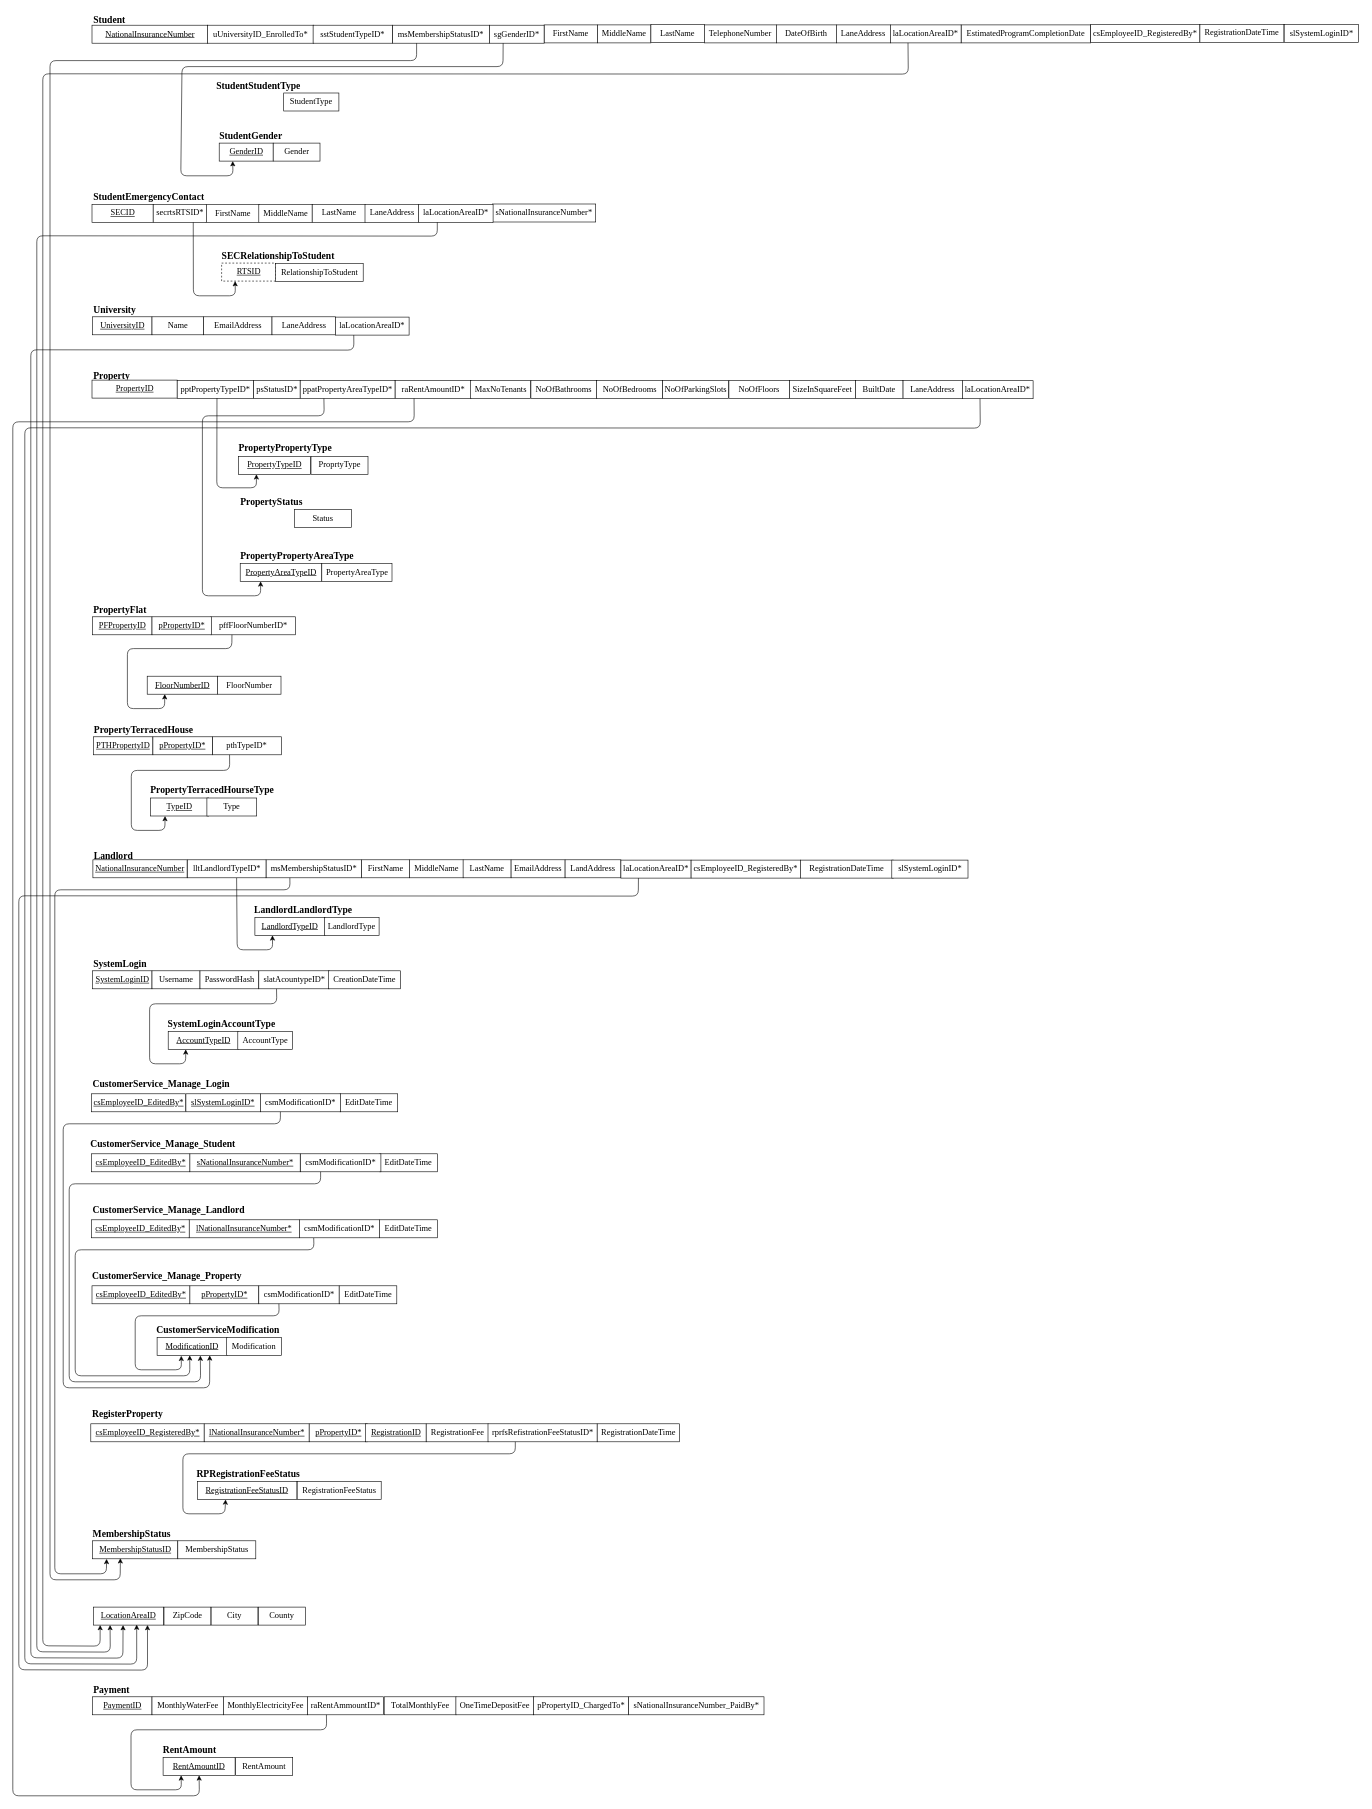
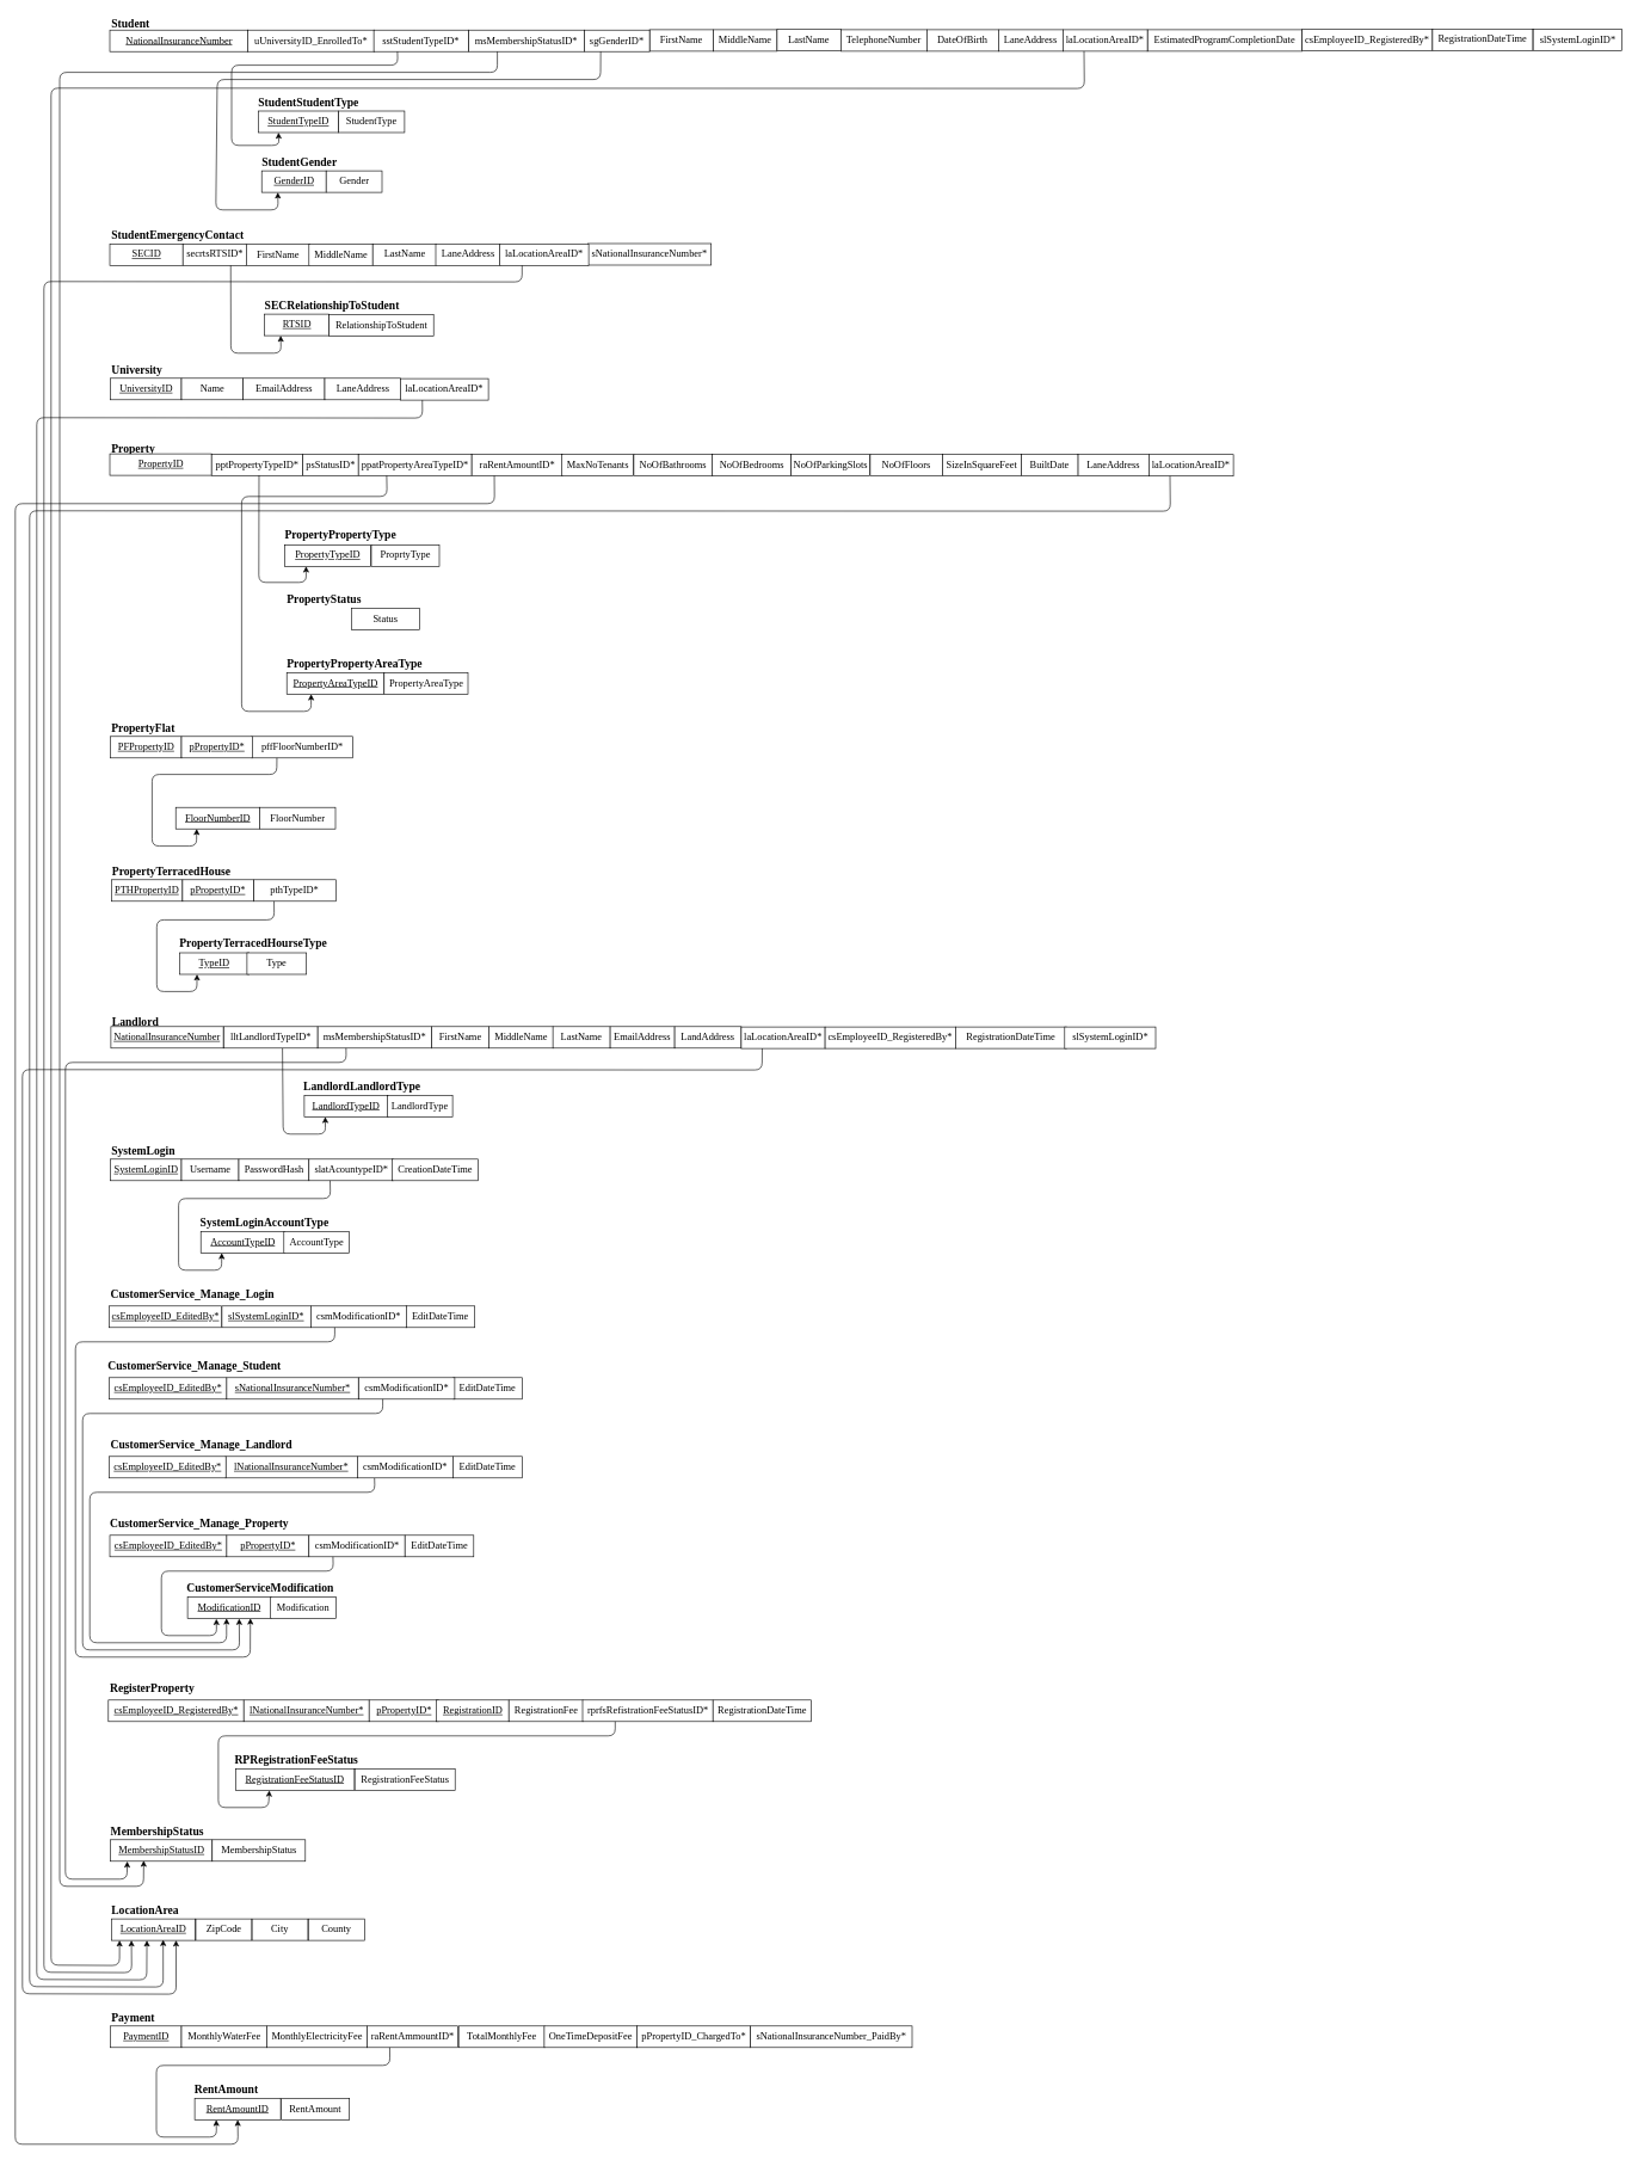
+ <mxCell id="21" value="" style="endArrow=classic;html=1;entryX=0.25;entryY=1;entryDx=0;entryDy=0;exitX=0.25;exitY=1;exitDx=0;exitDy=0;" parent="1" source="16" target="19" edge="1"><mxGeometry width="50" height="50" relative="1" as="geometry"><mxPoint x="342.5" y="210.5" as="sourcePoint" /><mxPoint x="402.5" y="200.5" as="targetPoint" /><Array as="points"><mxPoint x="554.5" y="90.5" /><mxPoint x="322.5" y="90.5" /><mxPoint x="322.5" y="202.5" /><mxPoint x="388.5" y="202.5" /></Array></mxGeometry></mxCell>
+ <mxCell id="19" value="&lt;u&gt;StudentTypeID&lt;/u&gt;" style="rounded=0;whiteSpace=wrap;html=1;fontSize=14;fontFamily=Times New Roman;" parent="1" vertex="1"><mxGeometry x="360" y="154.5" width="112" height="30" as="geometry" /></mxCell>
- <mxCell id="43" value="&lt;u&gt;RTSID&lt;/u&gt;" style="rounded=0;whiteSpace=wrap;html=1;fontSize=14;fontFamily=Times New Roman;dashed=1;" parent="1" vertex="1"><mxGeometry x="368.5" y="438" width="90" height="30" as="geometry" /></mxCell>
+ <mxCell id="43" value="&lt;u&gt;RTSID&lt;/u&gt;" style="rounded=0;whiteSpace=wrap;html=1;fontSize=14;fontFamily=Times New Roman;" parent="1" vertex="1"><mxGeometry x="368.5" y="438" width="90" height="30" as="geometry" /></mxCell>
+ <mxCell id="31" value="&lt;font face=&quot;Times New Roman&quot;&gt;LocationArea&lt;/font&gt;" style="text;html=1;resizable=0;points=[];autosize=1;align=left;verticalAlign=top;spacingTop=-4;fontSize=16;fontStyle=1" parent="1" vertex="1"><mxGeometry x="152.5" y="2652.5" width="100" height="20" as="geometry" /></mxCell>
